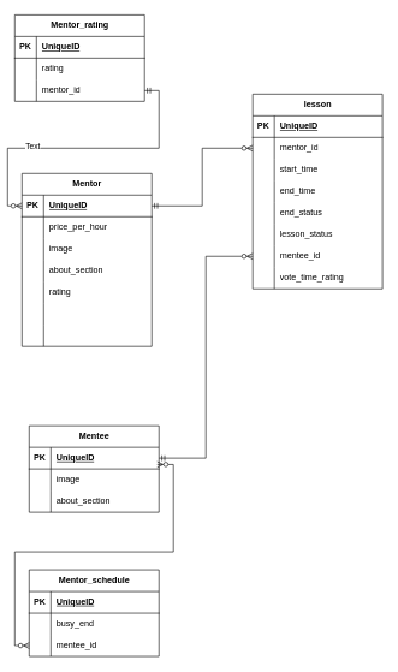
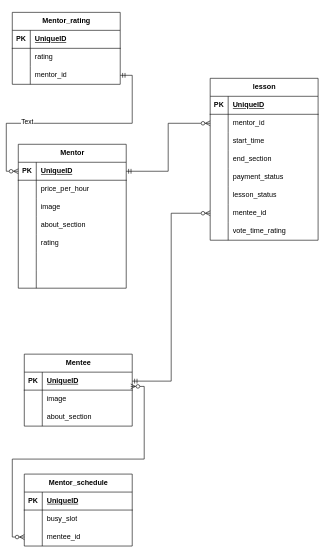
- <mxCell id="46" value="end_time" style="shape=partialRectangle;connectable=0;fillColor=none;top=0;left=0;bottom=0;right=0;align=left;spacingLeft=6;overflow=hidden;whiteSpace=wrap;html=1;" parent="44" vertex="1"><mxGeometry x="30" width="150" height="30" as="geometry"><mxRectangle width="150" height="30" as="alternateBounds" /></mxGeometry></mxCell>
+ <mxCell id="46" value="end_section" style="shape=partialRectangle;connectable=0;fillColor=none;top=0;left=0;bottom=0;right=0;align=left;spacingLeft=6;overflow=hidden;whiteSpace=wrap;html=1;" parent="44" vertex="1"><mxGeometry x="30" width="150" height="30" as="geometry"><mxRectangle width="150" height="30" as="alternateBounds" /></mxGeometry></mxCell>
- <mxCell id="49" value="end_status" style="shape=partialRectangle;connectable=0;fillColor=none;top=0;left=0;bottom=0;right=0;align=left;spacingLeft=6;overflow=hidden;whiteSpace=wrap;html=1;" parent="47" vertex="1"><mxGeometry x="30" width="150" height="30" as="geometry"><mxRectangle width="150" height="30" as="alternateBounds" /></mxGeometry></mxCell>
+ <mxCell id="49" value="payment_status" style="shape=partialRectangle;connectable=0;fillColor=none;top=0;left=0;bottom=0;right=0;align=left;spacingLeft=6;overflow=hidden;whiteSpace=wrap;html=1;" parent="47" vertex="1"><mxGeometry x="30" width="150" height="30" as="geometry"><mxRectangle width="150" height="30" as="alternateBounds" /></mxGeometry></mxCell>
- <mxCell id="68" value="busy_end" style="shape=partialRectangle;connectable=0;fillColor=none;top=0;left=0;bottom=0;right=0;align=left;spacingLeft=6;overflow=hidden;whiteSpace=wrap;html=1;" parent="66" vertex="1"><mxGeometry x="30" width="150" height="30" as="geometry"><mxRectangle width="150" height="30" as="alternateBounds" /></mxGeometry></mxCell>
+ <mxCell id="68" value="busy_slot" style="shape=partialRectangle;connectable=0;fillColor=none;top=0;left=0;bottom=0;right=0;align=left;spacingLeft=6;overflow=hidden;whiteSpace=wrap;html=1;" parent="66" vertex="1"><mxGeometry x="30" width="150" height="30" as="geometry"><mxRectangle width="150" height="30" as="alternateBounds" /></mxGeometry></mxCell>
